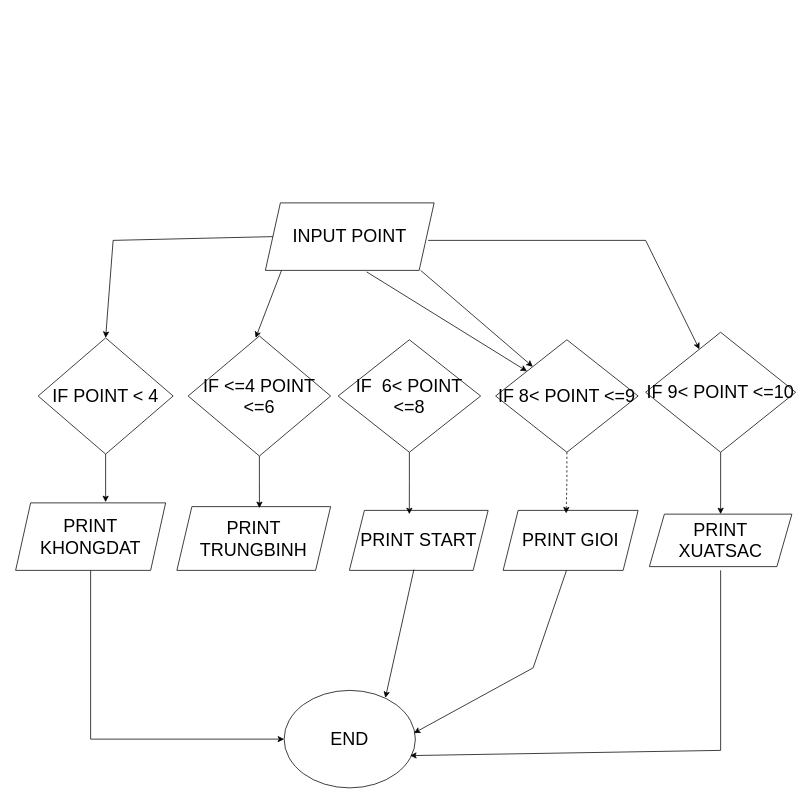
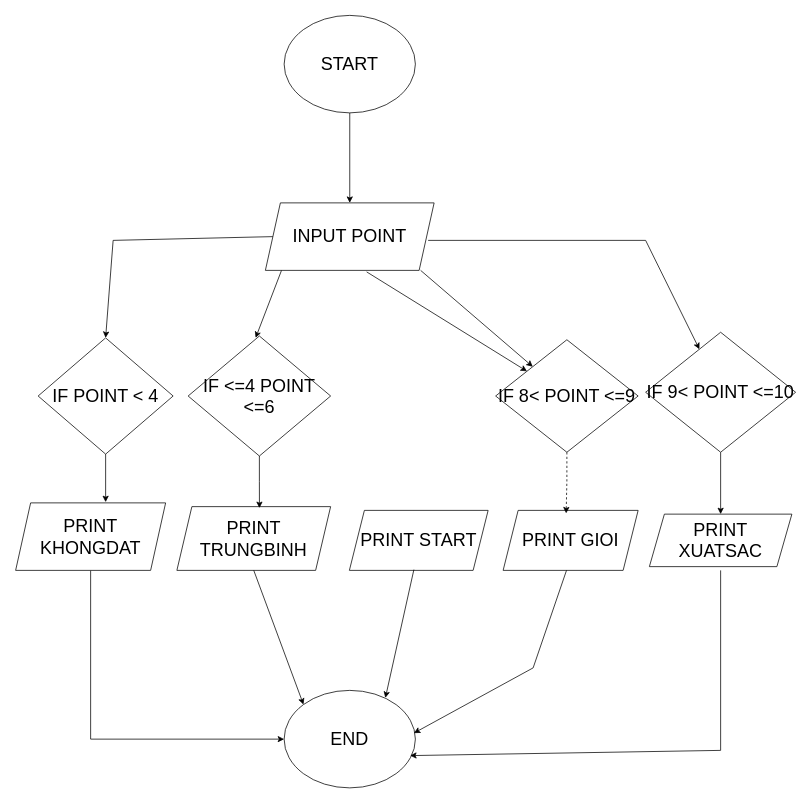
+ <mxCell id="3" value="&lt;font style=&quot;font-size: 24px;&quot;&gt;START&lt;/font&gt;" style="ellipse;whiteSpace=wrap;html=1;" parent="1" vertex="1"><mxGeometry x="378" y="20" width="175" height="130" as="geometry" /></mxCell>
+ <mxCell id="2" style="edgeStyle=orthogonalEdgeStyle;rounded=0;orthogonalLoop=1;jettySize=auto;html=1;entryX=0.5;entryY=0;entryDx=0;entryDy=0;" parent="1" source="3" target="13" edge="1"><mxGeometry relative="1" as="geometry" /></mxCell>
- <mxCell id="6" value="&lt;font style=&quot;font-size: 24px;&quot;&gt;IF&amp;nbsp; 6&amp;lt; POINT &amp;lt;=8&lt;/font&gt;" style="rhombus;whiteSpace=wrap;html=1;" parent="1" vertex="1"><mxGeometry x="450" y="452.5" width="190" height="150" as="geometry" /></mxCell>
- <mxCell id="25" style="edgeStyle=orthogonalEdgeStyle;rounded=0;orthogonalLoop=1;jettySize=auto;html=1;exitX=0.5;exitY=1;exitDx=0;exitDy=0;entryX=0.432;entryY=0.063;entryDx=0;entryDy=0;entryPerimeter=0;" parent="1" source="6" target="20" edge="1"><mxGeometry relative="1" as="geometry" /></mxCell>
+ <mxCell id="28" value="" style="endArrow=classic;html=1;rounded=0;entryX=0;entryY=0;entryDx=0;entryDy=0;exitX=0.5;exitY=1;exitDx=0;exitDy=0;" parent="1" source="19" target="27" edge="1"><mxGeometry width="50" height="50" relative="1" as="geometry"><mxPoint x="320" y="760" as="sourcePoint" /><mxPoint x="390" y="850" as="targetPoint" /></mxGeometry></mxCell>
